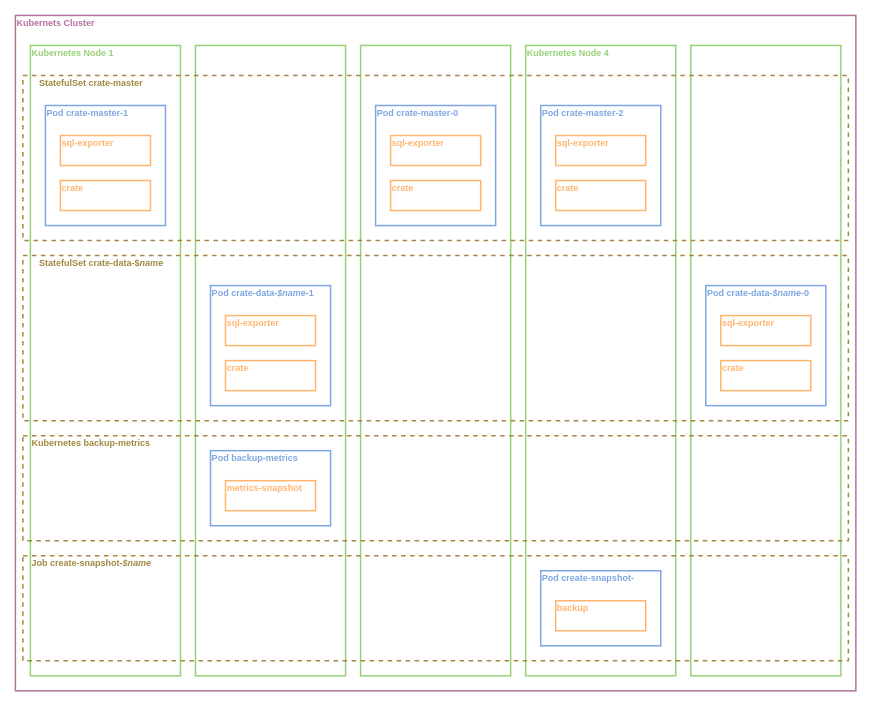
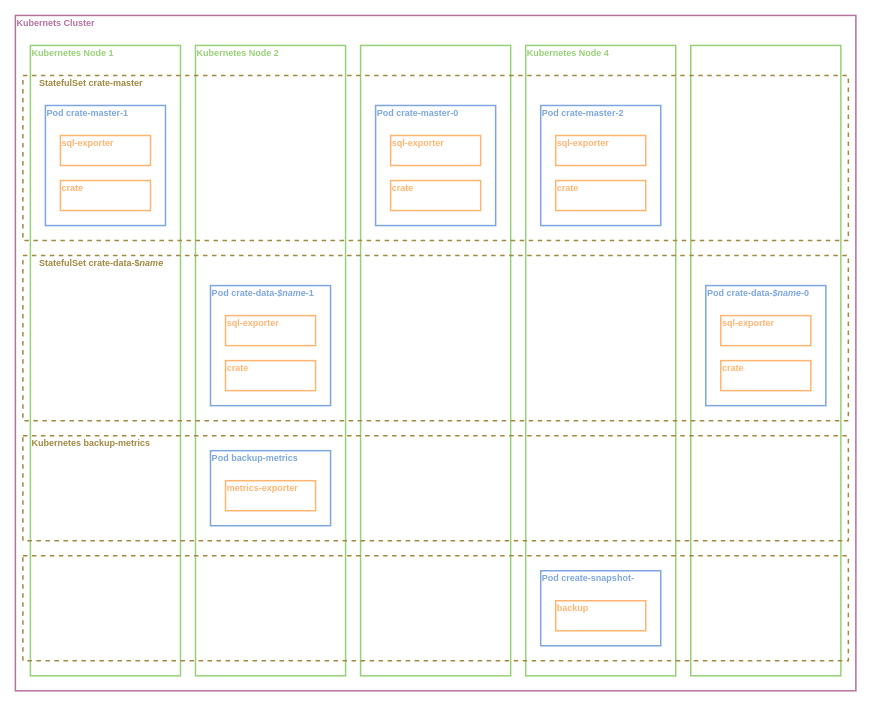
+ <mxCell id="10" value="&lt;div align=&quot;left&quot;&gt;Kubernetes Node 2&lt;br&gt;&lt;/div&gt;" style="text;html=1;strokeColor=none;fillColor=none;align=left;verticalAlign=middle;whiteSpace=wrap;rounded=0;fontStyle=1;fontColor=#97D077;" parent="1" vertex="1"><mxGeometry x="260" y="60" width="190" height="20" as="geometry" /></mxCell>
- <mxCell id="50" value="metrics-snapshot" style="text;html=1;strokeColor=none;fillColor=none;align=left;verticalAlign=middle;whiteSpace=wrap;rounded=0;fontColor=#FFB570;fontStyle=1" parent="1" vertex="1"><mxGeometry x="300" y="640" width="120" height="20" as="geometry" /></mxCell>
+ <mxCell id="50" value="metrics-exporter" style="text;html=1;strokeColor=none;fillColor=none;align=left;verticalAlign=middle;whiteSpace=wrap;rounded=0;fontColor=#FFB570;fontStyle=1" parent="1" vertex="1"><mxGeometry x="300" y="640" width="120" height="20" as="geometry" /></mxCell>
- <mxCell id="57" value="Job create-snapshot-&lt;i&gt;$name&lt;/i&gt;" style="text;html=1;strokeColor=none;fillColor=none;align=left;verticalAlign=middle;whiteSpace=wrap;rounded=0;dashed=1;fontStyle=1;fontColor=#A18940;" parent="1" vertex="1"><mxGeometry x="40" y="740" width="180" height="20" as="geometry" /></mxCell>
